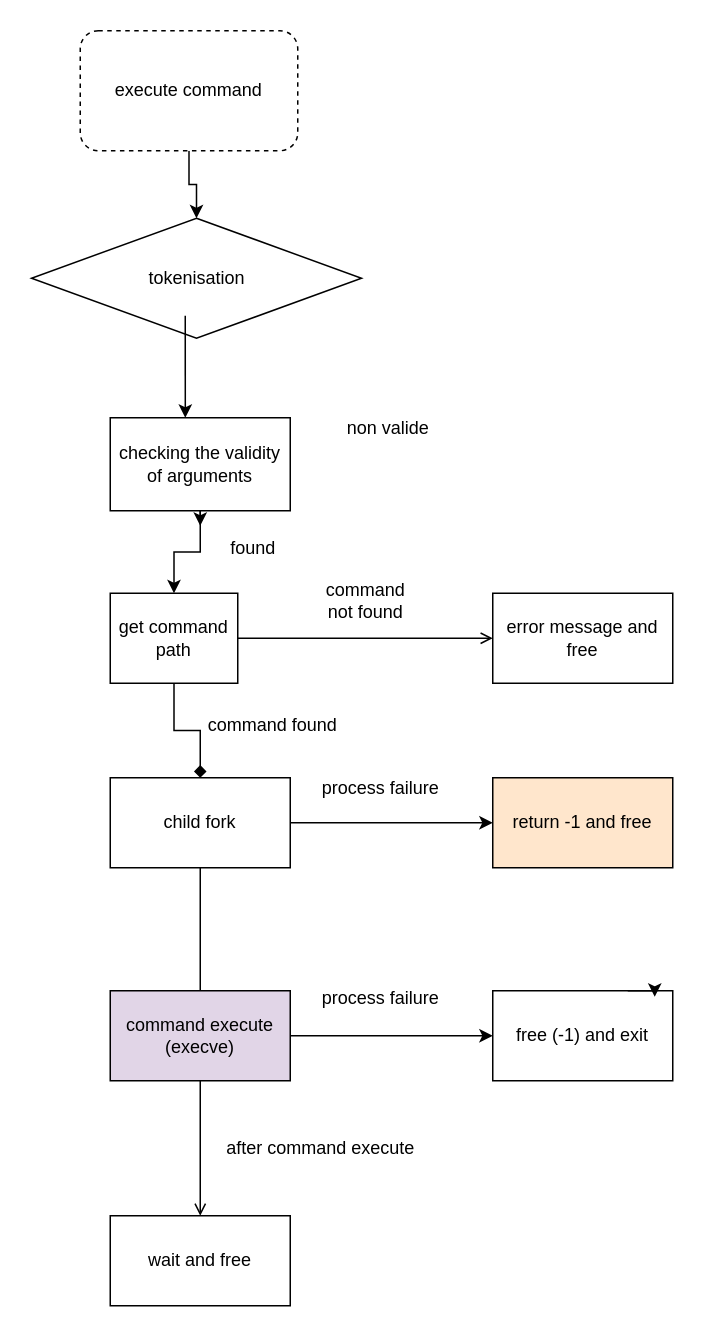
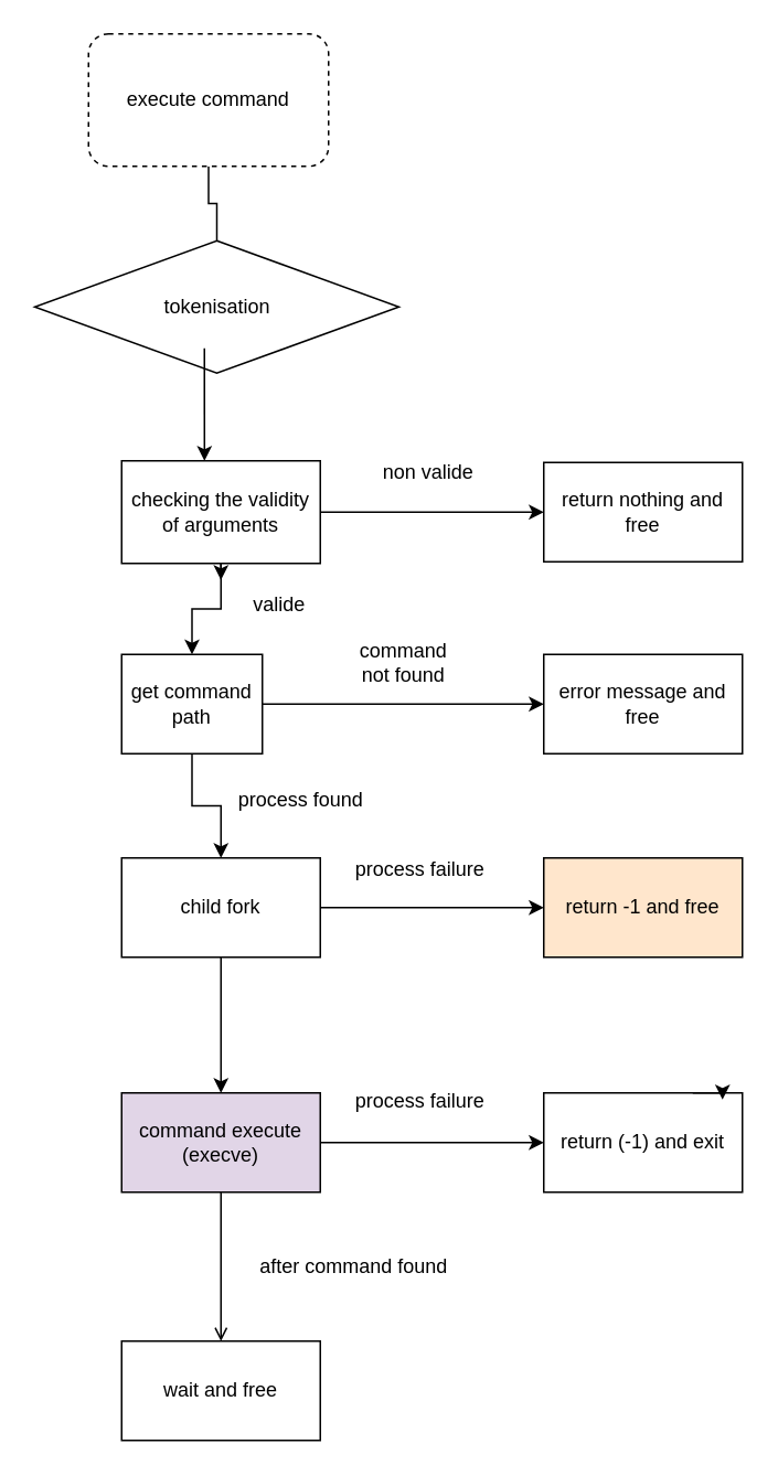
- <mxCell id="3" style="edgeStyle=orthogonalEdgeStyle;rounded=0;orthogonalLoop=1;jettySize=auto;html=1;exitX=0.5;exitY=1;exitDx=0;exitDy=0;entryX=0.5;entryY=0;entryDx=0;entryDy=0;" parent="1" source="4" target="2" edge="1"><mxGeometry relative="1" as="geometry" /></mxCell>
+ <mxCell id="3" style="edgeStyle=orthogonalEdgeStyle;rounded=0;orthogonalLoop=1;jettySize=auto;html=1;exitX=0.5;exitY=1;exitDx=0;exitDy=0;entryX=0.5;entryY=0;entryDx=0;entryDy=0;endArrow=none;" parent="1" source="4" target="2" edge="1"><mxGeometry relative="1" as="geometry" /></mxCell>
+ <mxCell id="5" style="edgeStyle=orthogonalEdgeStyle;rounded=0;orthogonalLoop=1;jettySize=auto;html=1;entryX=0;entryY=0.5;entryDx=0;entryDy=0;" parent="1" source="8" target="12" edge="1"><mxGeometry relative="1" as="geometry" /></mxCell>
+ <mxCell id="12" value="return nothing and free" style="whiteSpace=wrap;html=1;" parent="1" vertex="1"><mxGeometry x="328" y="279" width="120" height="60" as="geometry" /></mxCell>
- <mxCell id="14" value="found" style="text;html=1;align=center;verticalAlign=middle;resizable=0;points=[];autosize=1;strokeColor=none;fillColor=none;" parent="1" vertex="1"><mxGeometry x="143" y="350" width="50" height="30" as="geometry" /></mxCell>
+ <mxCell id="14" value="valide" style="text;html=1;align=center;verticalAlign=middle;resizable=0;points=[];autosize=1;strokeColor=none;fillColor=none;" parent="1" vertex="1"><mxGeometry x="143" y="350" width="50" height="30" as="geometry" /></mxCell>
- <mxCell id="9" style="edgeStyle=orthogonalEdgeStyle;rounded=0;orthogonalLoop=1;jettySize=auto;html=1;entryX=0;entryY=0.5;entryDx=0;entryDy=0;endArrow=open;" parent="1" source="11" target="15" edge="1"><mxGeometry relative="1" as="geometry" /></mxCell>
+ <mxCell id="9" style="edgeStyle=orthogonalEdgeStyle;rounded=0;orthogonalLoop=1;jettySize=auto;html=1;entryX=0;entryY=0.5;entryDx=0;entryDy=0;" parent="1" source="11" target="15" edge="1"><mxGeometry relative="1" as="geometry" /></mxCell>
- <mxCell id="20" value="command found" style="text;html=1;align=center;verticalAlign=middle;resizable=0;points=[];autosize=1;strokeColor=none;fillColor=none;" parent="1" vertex="1"><mxGeometry x="125.5" y="468" width="110" height="30" as="geometry" /></mxCell>
+ <mxCell id="20" value="process found" style="text;html=1;align=center;verticalAlign=middle;resizable=0;points=[];autosize=1;strokeColor=none;fillColor=none;" parent="1" vertex="1"><mxGeometry x="125.5" y="468" width="110" height="30" as="geometry" /></mxCell>
- <mxCell id="10" value="" style="edgeStyle=orthogonalEdgeStyle;rounded=0;orthogonalLoop=1;jettySize=auto;html=1;endArrow=diamond;" parent="1" source="11" target="19" edge="1"><mxGeometry relative="1" as="geometry" /></mxCell>
+ <mxCell id="10" value="" style="edgeStyle=orthogonalEdgeStyle;rounded=0;orthogonalLoop=1;jettySize=auto;html=1;" parent="1" source="11" target="19" edge="1"><mxGeometry relative="1" as="geometry" /></mxCell>
- <mxCell id="18" style="edgeStyle=orthogonalEdgeStyle;rounded=0;orthogonalLoop=1;jettySize=auto;html=1;exitX=0.5;exitY=1;exitDx=0;exitDy=0;entryX=0.5;entryY=0;entryDx=0;entryDy=0;endArrow=none;" parent="1" source="19" target="25" edge="1"><mxGeometry relative="1" as="geometry" /></mxCell>
+ <mxCell id="18" style="edgeStyle=orthogonalEdgeStyle;rounded=0;orthogonalLoop=1;jettySize=auto;html=1;exitX=0.5;exitY=1;exitDx=0;exitDy=0;entryX=0.5;entryY=0;entryDx=0;entryDy=0;" parent="1" source="19" target="25" edge="1"><mxGeometry relative="1" as="geometry" /></mxCell>
- <mxCell id="26" value="free (-1) and exit" style="whiteSpace=wrap;html=1;" parent="1" vertex="1"><mxGeometry x="328" y="660" width="120" height="60" as="geometry" /></mxCell>
+ <mxCell id="26" value="return (-1) and exit" style="whiteSpace=wrap;html=1;" parent="1" vertex="1"><mxGeometry x="328" y="660" width="120" height="60" as="geometry" /></mxCell>
- <mxCell id="30" value="after command execute" style="text;html=1;align=center;verticalAlign=middle;resizable=0;points=[];autosize=1;strokeColor=none;fillColor=none;" parent="1" vertex="1"><mxGeometry x="138" y="750" width="150" height="30" as="geometry" /></mxCell>
+ <mxCell id="30" value="after command found" style="text;html=1;align=center;verticalAlign=middle;resizable=0;points=[];autosize=1;strokeColor=none;fillColor=none;" parent="1" vertex="1"><mxGeometry x="138" y="750" width="150" height="30" as="geometry" /></mxCell>
